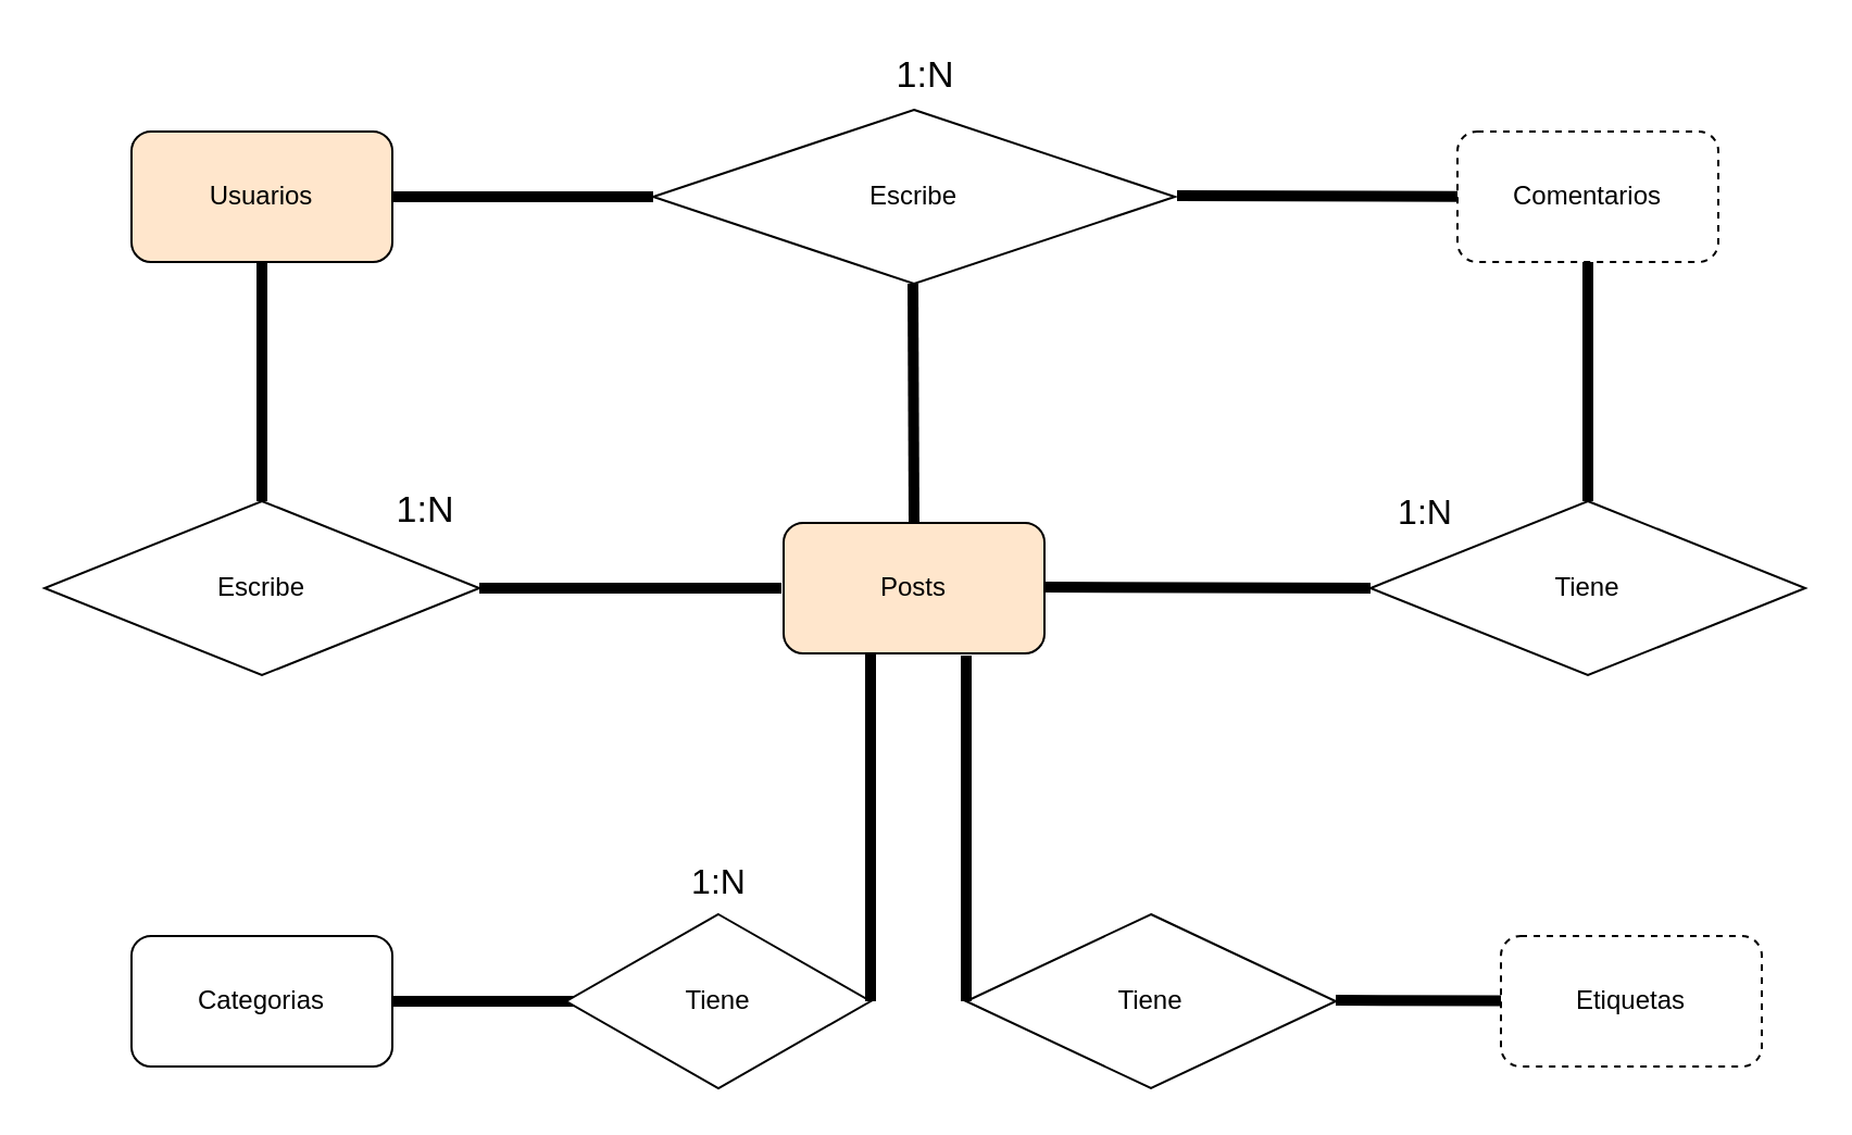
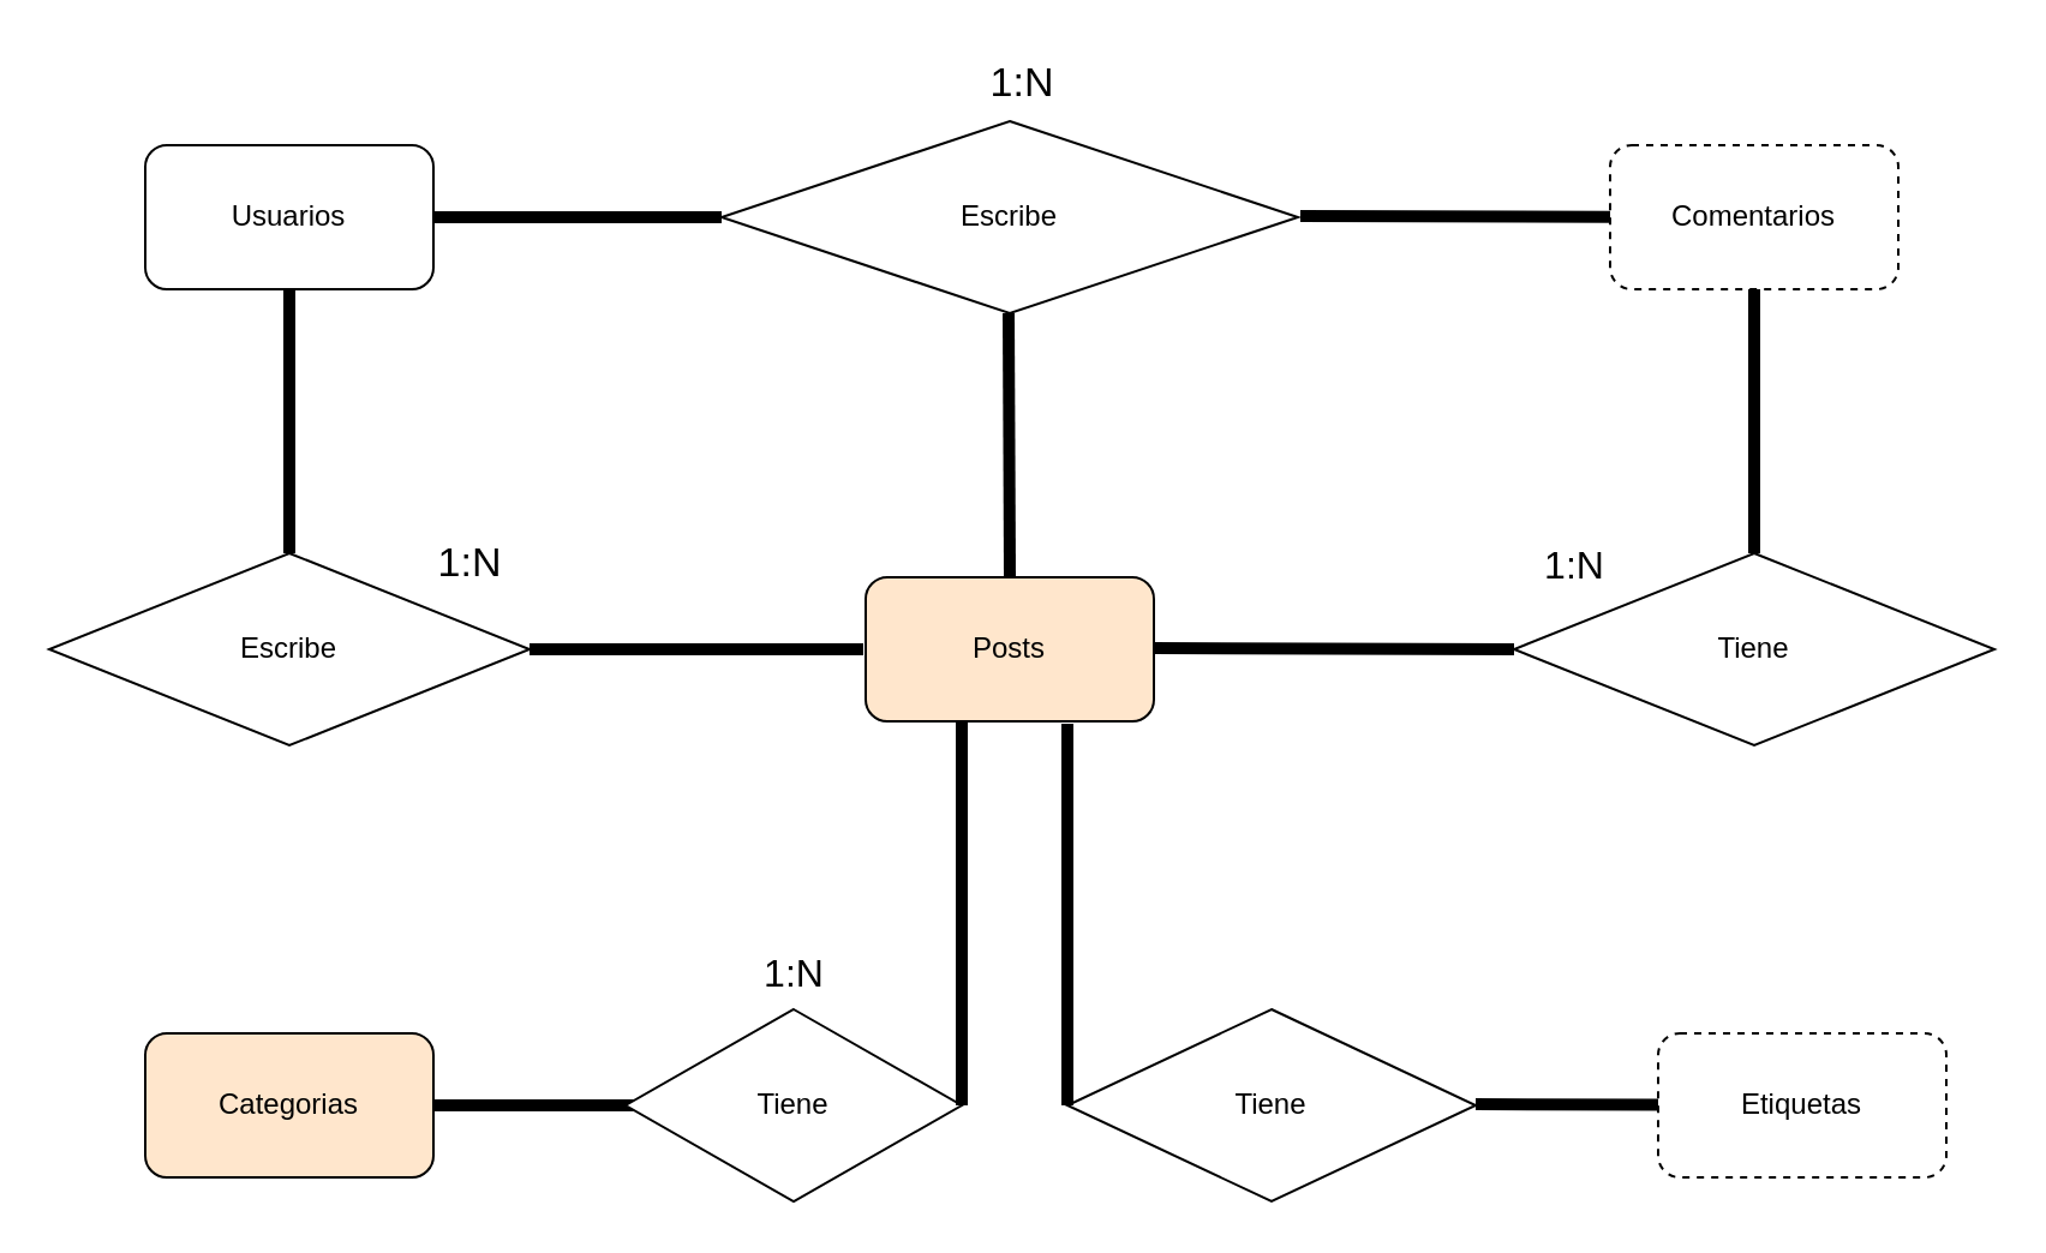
- <mxCell id="2" value="Usuarios" style="rounded=1;whiteSpace=wrap;html=1;fillColor=#ffe6cc;" vertex="1" parent="1"><mxGeometry x="60" y="60" width="120" height="60" as="geometry" /></mxCell>
+ <mxCell id="2" value="Usuarios" style="rounded=1;whiteSpace=wrap;html=1;" vertex="1" parent="1"><mxGeometry x="60" y="60" width="120" height="60" as="geometry" /></mxCell>
- <mxCell id="15" value="Categorias" style="rounded=1;whiteSpace=wrap;html=1;" vertex="1" parent="1"><mxGeometry x="60" y="430" width="120" height="60" as="geometry" /></mxCell>
+ <mxCell id="15" value="Categorias" style="rounded=1;whiteSpace=wrap;html=1;fillColor=#ffe6cc;" vertex="1" parent="1"><mxGeometry x="60" y="430" width="120" height="60" as="geometry" /></mxCell>
